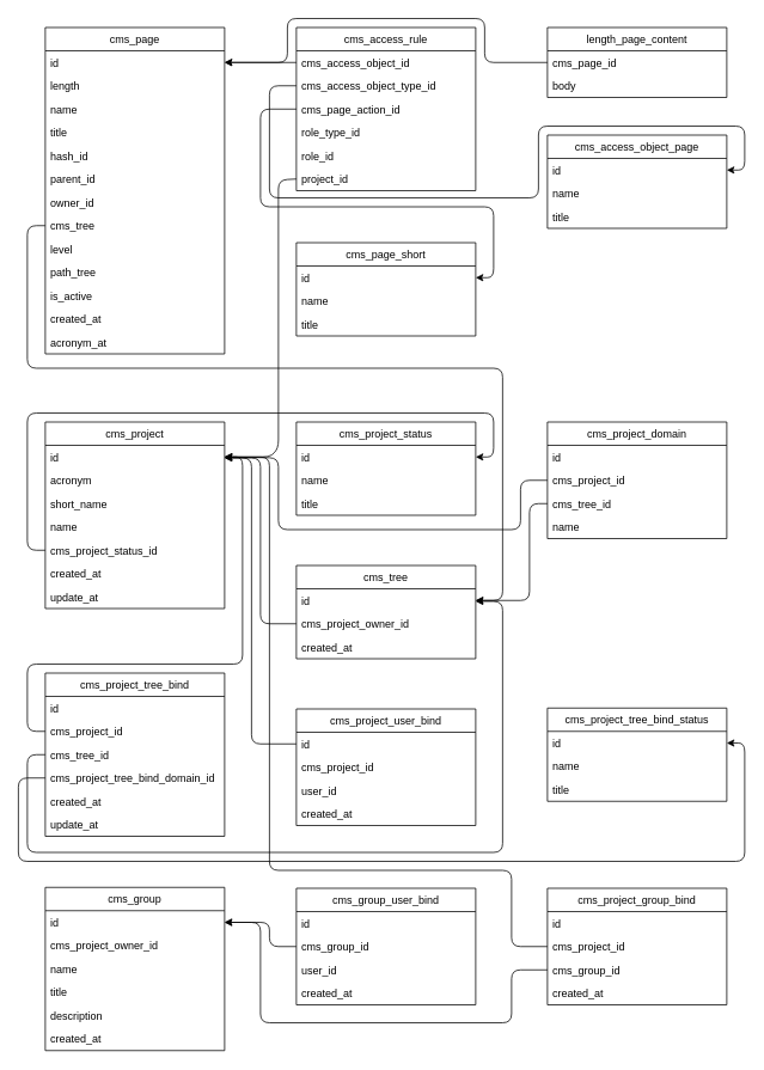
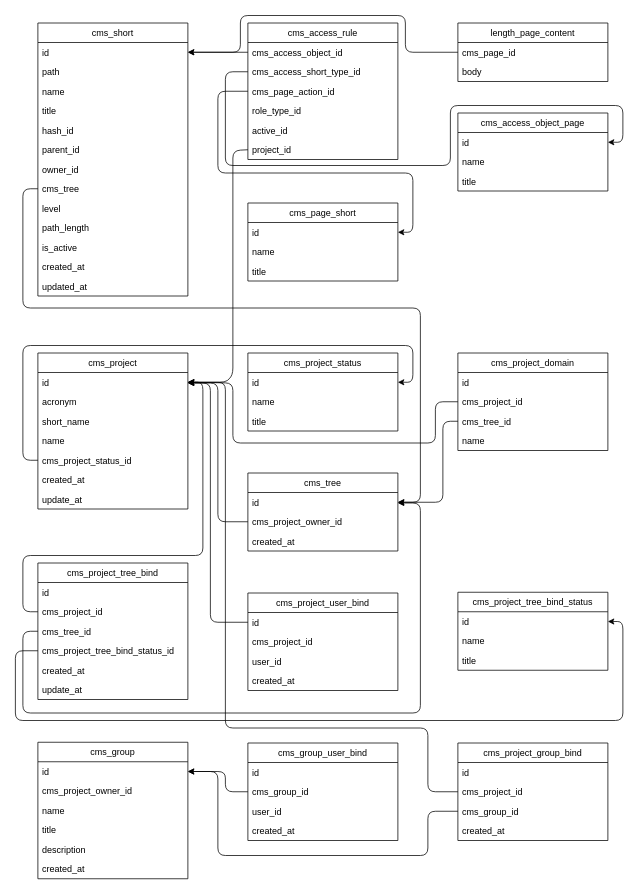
- <mxCell id="2" value="cms_page" style="swimlane;fontStyle=0;childLayout=stackLayout;horizontal=1;startSize=26;horizontalStack=0;resizeParent=1;resizeParentMax=0;resizeLast=0;collapsible=1;marginBottom=0;" parent="1" vertex="1"><mxGeometry x="50" y="30" width="200" height="364" as="geometry" /></mxCell>
+ <mxCell id="2" value="cms_short" style="swimlane;fontStyle=0;childLayout=stackLayout;horizontal=1;startSize=26;horizontalStack=0;resizeParent=1;resizeParentMax=0;resizeLast=0;collapsible=1;marginBottom=0;" parent="1" vertex="1"><mxGeometry x="50" y="30" width="200" height="364" as="geometry" /></mxCell>
- <mxCell id="4" value="length" style="text;strokeColor=none;fillColor=none;align=left;verticalAlign=top;spacingLeft=4;spacingRight=4;overflow=hidden;rotatable=0;points=[[0,0.5],[1,0.5]];portConstraint=eastwest;" parent="2" vertex="1"><mxGeometry y="52" width="200" height="26" as="geometry" /></mxCell>
+ <mxCell id="4" value="path" style="text;strokeColor=none;fillColor=none;align=left;verticalAlign=top;spacingLeft=4;spacingRight=4;overflow=hidden;rotatable=0;points=[[0,0.5],[1,0.5]];portConstraint=eastwest;" parent="2" vertex="1"><mxGeometry y="52" width="200" height="26" as="geometry" /></mxCell>
- <mxCell id="18" value="cms_access_object_type_id" style="text;strokeColor=none;fillColor=none;align=left;verticalAlign=top;spacingLeft=4;spacingRight=4;overflow=hidden;rotatable=0;points=[[0,0.5],[1,0.5]];portConstraint=eastwest;" parent="16" vertex="1"><mxGeometry y="52" width="200" height="26" as="geometry" /></mxCell>
+ <mxCell id="18" value="cms_access_short_type_id" style="text;strokeColor=none;fillColor=none;align=left;verticalAlign=top;spacingLeft=4;spacingRight=4;overflow=hidden;rotatable=0;points=[[0,0.5],[1,0.5]];portConstraint=eastwest;" parent="16" vertex="1"><mxGeometry y="52" width="200" height="26" as="geometry" /></mxCell>
- <mxCell id="21" value="role_id" style="text;strokeColor=none;fillColor=none;align=left;verticalAlign=top;spacingLeft=4;spacingRight=4;overflow=hidden;rotatable=0;points=[[0,0.5],[1,0.5]];portConstraint=eastwest;" parent="16" vertex="1"><mxGeometry y="130" width="200" height="26" as="geometry" /></mxCell>
+ <mxCell id="21" value="active_id" style="text;strokeColor=none;fillColor=none;align=left;verticalAlign=top;spacingLeft=4;spacingRight=4;overflow=hidden;rotatable=0;points=[[0,0.5],[1,0.5]];portConstraint=eastwest;" parent="16" vertex="1"><mxGeometry y="130" width="200" height="26" as="geometry" /></mxCell>
- <mxCell id="12" value="path_tree" style="text;strokeColor=none;fillColor=none;align=left;verticalAlign=top;spacingLeft=4;spacingRight=4;overflow=hidden;rotatable=0;points=[[0,0.5],[1,0.5]];portConstraint=eastwest;" parent="2" vertex="1"><mxGeometry y="260" width="200" height="26" as="geometry" /></mxCell>
+ <mxCell id="12" value="path_length" style="text;strokeColor=none;fillColor=none;align=left;verticalAlign=top;spacingLeft=4;spacingRight=4;overflow=hidden;rotatable=0;points=[[0,0.5],[1,0.5]];portConstraint=eastwest;" parent="2" vertex="1"><mxGeometry y="260" width="200" height="26" as="geometry" /></mxCell>
- <mxCell id="15" value="acronym_at" style="text;strokeColor=none;fillColor=none;align=left;verticalAlign=top;spacingLeft=4;spacingRight=4;overflow=hidden;rotatable=0;points=[[0,0.5],[1,0.5]];portConstraint=eastwest;" parent="2" vertex="1"><mxGeometry y="338" width="200" height="26" as="geometry" /></mxCell>
+ <mxCell id="15" value="updated_at" style="text;strokeColor=none;fillColor=none;align=left;verticalAlign=top;spacingLeft=4;spacingRight=4;overflow=hidden;rotatable=0;points=[[0,0.5],[1,0.5]];portConstraint=eastwest;" parent="2" vertex="1"><mxGeometry y="338" width="200" height="26" as="geometry" /></mxCell>
- <mxCell id="68" value="cms_project_tree_bind_domain_id" style="text;strokeColor=none;fillColor=none;align=left;verticalAlign=top;spacingLeft=4;spacingRight=4;overflow=hidden;rotatable=0;points=[[0,0.5],[1,0.5]];portConstraint=eastwest;" parent="64" vertex="1"><mxGeometry y="104" width="200" height="26" as="geometry" /></mxCell>
+ <mxCell id="68" value="cms_project_tree_bind_status_id" style="text;strokeColor=none;fillColor=none;align=left;verticalAlign=top;spacingLeft=4;spacingRight=4;overflow=hidden;rotatable=0;points=[[0,0.5],[1,0.5]];portConstraint=eastwest;" parent="64" vertex="1"><mxGeometry y="104" width="200" height="26" as="geometry" /></mxCell>
